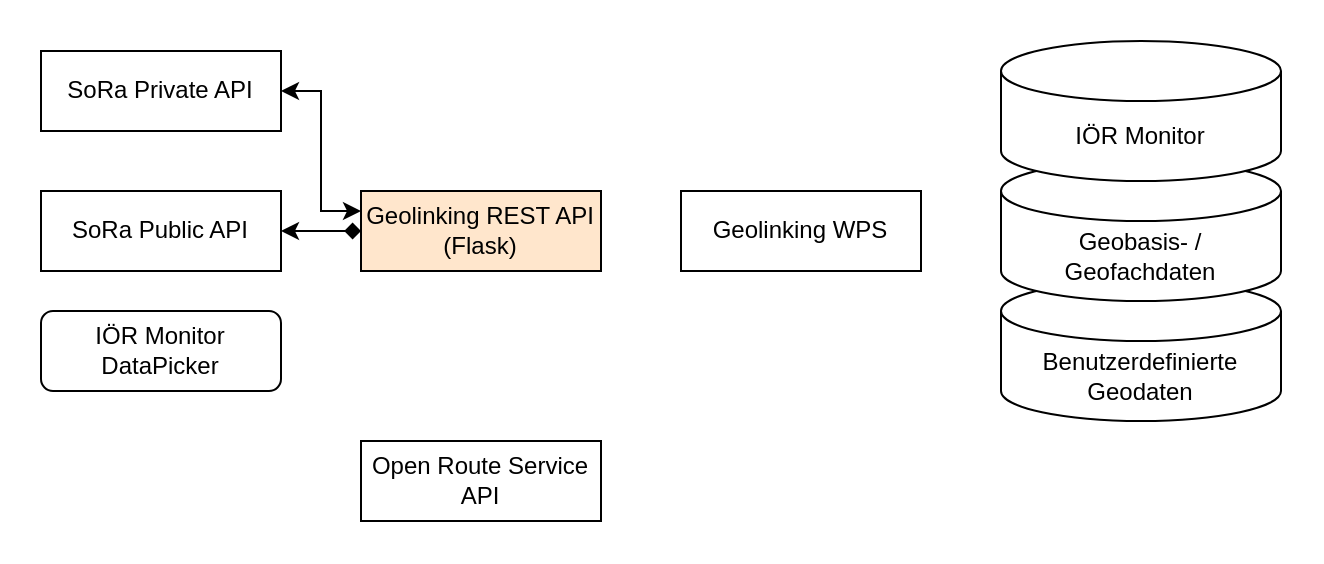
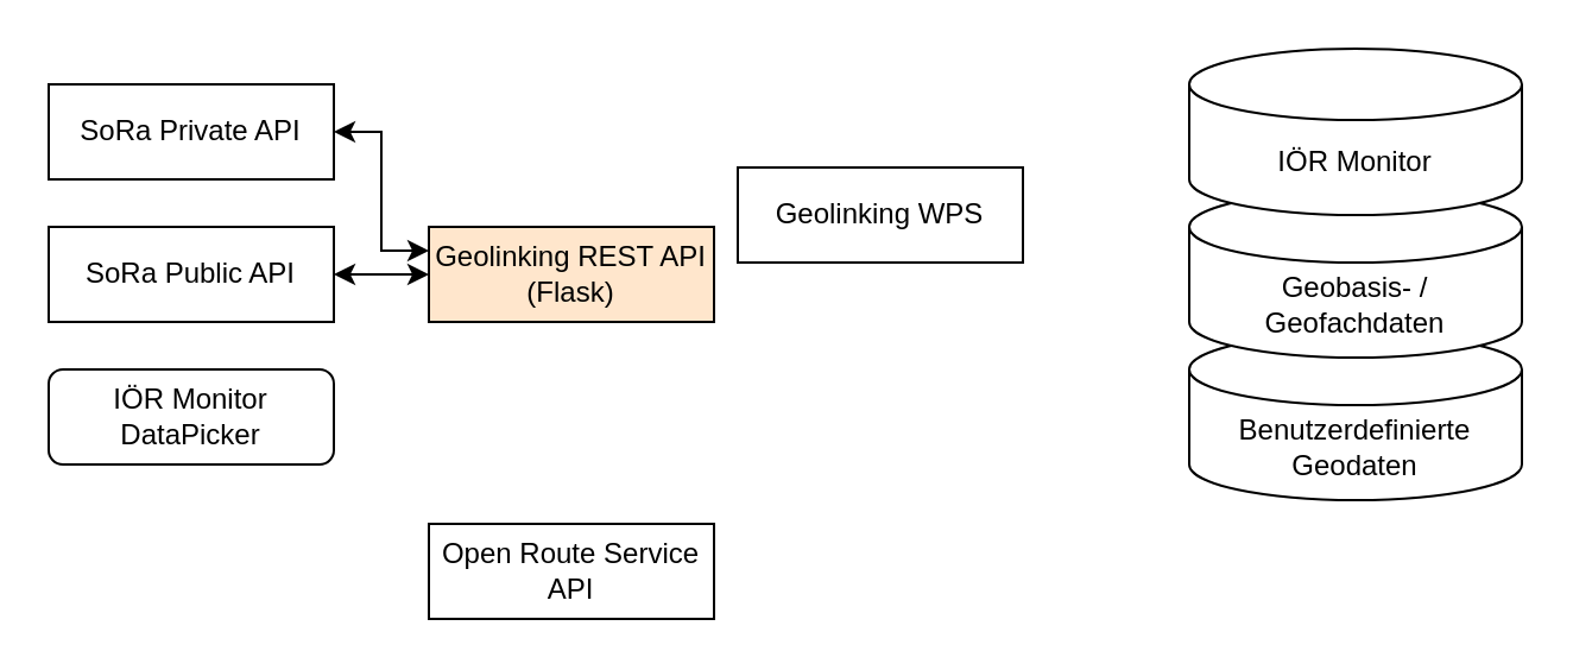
- <mxCell id="4" value="SoRa Private API" style="rounded=0;whiteSpace=wrap;html=1;" vertex="1" parent="1"><mxGeometry x="20" y="25" width="120" height="40" as="geometry" /></mxCell>
+ <mxCell id="4" value="SoRa Private API" style="rounded=0;whiteSpace=wrap;html=1;" vertex="1" parent="1"><mxGeometry x="20" y="35" width="120" height="40" as="geometry" /></mxCell>
- <mxCell id="5" style="edgeStyle=orthogonalEdgeStyle;rounded=0;orthogonalLoop=1;jettySize=auto;html=1;exitX=1;exitY=0.5;exitDx=0;exitDy=0;entryX=0;entryY=0.5;entryDx=0;entryDy=0;startArrow=classic;startFill=1;endArrow=diamond;" edge="1" parent="1" source="6" target="9"><mxGeometry relative="1" as="geometry" /></mxCell>
+ <mxCell id="5" style="edgeStyle=orthogonalEdgeStyle;rounded=0;orthogonalLoop=1;jettySize=auto;html=1;exitX=1;exitY=0.5;exitDx=0;exitDy=0;entryX=0;entryY=0.5;entryDx=0;entryDy=0;startArrow=classic;startFill=1;" edge="1" parent="1" source="6" target="9"><mxGeometry relative="1" as="geometry" /></mxCell>
- <mxCell id="10" value="Geolinking WPS" style="rounded=0;whiteSpace=wrap;html=1;" vertex="1" parent="1"><mxGeometry x="340" y="95" width="120" height="40" as="geometry" /></mxCell>
+ <mxCell id="10" value="Geolinking WPS" style="rounded=0;whiteSpace=wrap;html=1;" vertex="1" parent="1"><mxGeometry x="310" y="70" width="120" height="40" as="geometry" /></mxCell>
